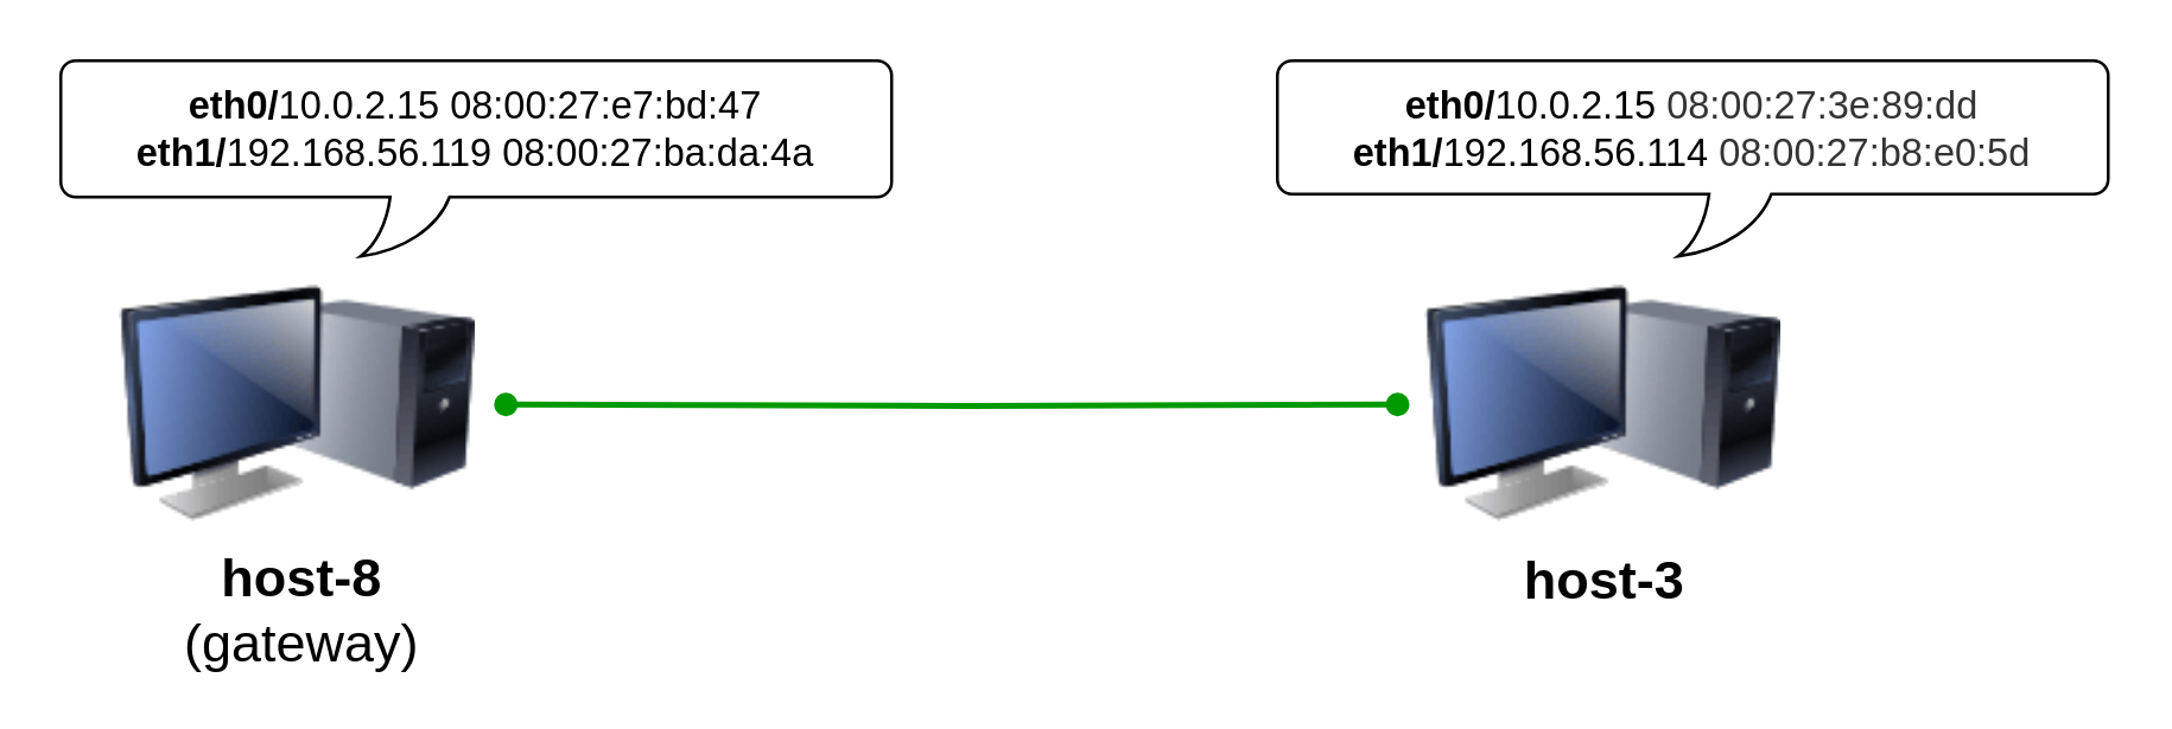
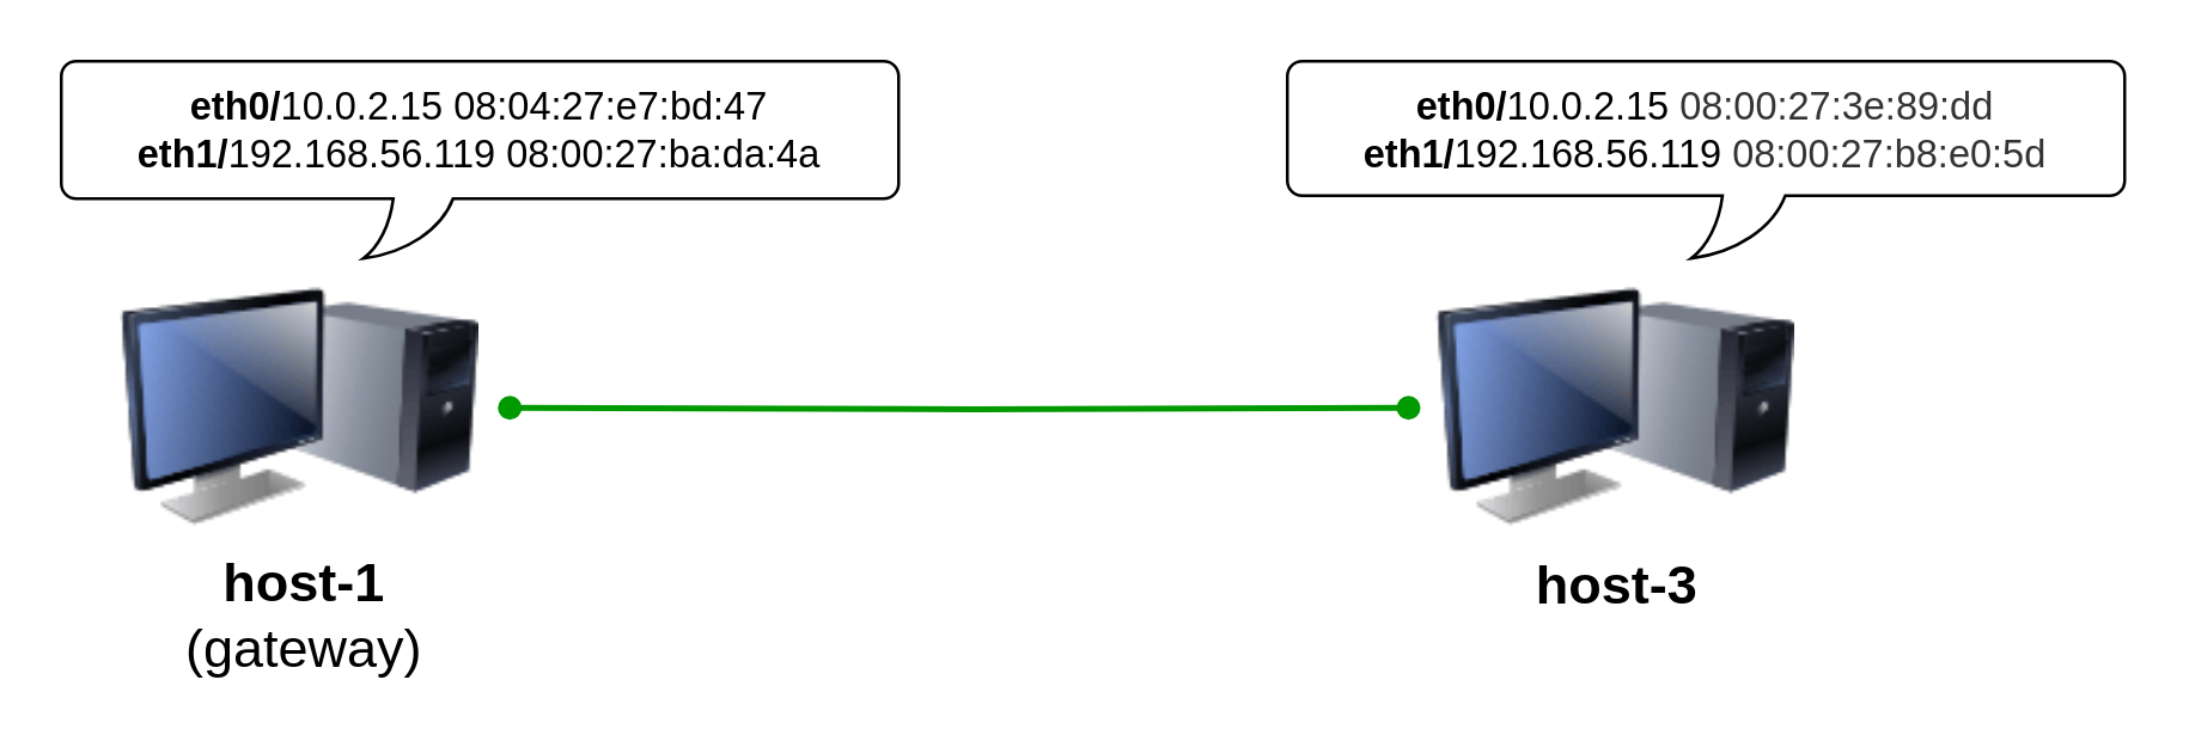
- <mxCell id="7" value="&lt;font style=&quot;font-size: 13px&quot;&gt;&lt;b&gt;eth0/&lt;/b&gt;10.0.2.15 08:00:27:e7:bd:47&lt;br&gt;&lt;b&gt;eth1/&lt;/b&gt;192.168.56.119 08:00:27:ba:da:4a&lt;br&gt;&lt;/font&gt;" style="whiteSpace=wrap;html=1;shape=mxgraph.basic.roundRectCallout;dx=121;dy=20;size=5;boundedLbl=1;" parent="1" vertex="1"><mxGeometry x="20" y="20" width="280" height="66" as="geometry" /></mxCell>
+ <mxCell id="7" value="&lt;font style=&quot;font-size: 13px&quot;&gt;&lt;b&gt;eth0/&lt;/b&gt;10.0.2.15 08:04:27:e7:bd:47&lt;br&gt;&lt;b&gt;eth1/&lt;/b&gt;192.168.56.119 08:00:27:ba:da:4a&lt;br&gt;&lt;/font&gt;" style="whiteSpace=wrap;html=1;shape=mxgraph.basic.roundRectCallout;dx=121;dy=20;size=5;boundedLbl=1;" parent="1" vertex="1"><mxGeometry x="20" y="20" width="280" height="66" as="geometry" /></mxCell>
- <mxCell id="8" value="&lt;font&gt;&lt;b style=&quot;font-size: 13px&quot;&gt;eth0/&lt;/b&gt;&lt;span style=&quot;font-size: 13px&quot;&gt;10.0.2.15&amp;nbsp;&lt;/span&gt;&lt;span style=&quot;color: rgb(51 , 51 , 51)&quot;&gt;&lt;font style=&quot;font-size: 13px&quot;&gt;08:00:27:3e:89:dd&lt;/font&gt;&lt;/span&gt;&lt;br&gt;&lt;b style=&quot;font-size: 13px&quot;&gt;eth1/&lt;/b&gt;&lt;span style=&quot;font-size: 13px&quot;&gt;192.168.56.114&amp;nbsp;&lt;/span&gt;&lt;span style=&quot;color: rgb(51 , 51 , 51)&quot;&gt;&lt;font style=&quot;font-size: 13px&quot;&gt;08:00:27:b8:e0:5d&lt;/font&gt;&lt;/span&gt;&lt;br&gt;&lt;/font&gt;" style="whiteSpace=wrap;html=1;shape=mxgraph.basic.roundRectCallout;dx=156;dy=21;size=5;boundedLbl=1;" vertex="1" parent="1"><mxGeometry x="430" y="20" width="280" height="66" as="geometry" /></mxCell>
+ <mxCell id="8" value="&lt;font&gt;&lt;b style=&quot;font-size: 13px&quot;&gt;eth0/&lt;/b&gt;&lt;span style=&quot;font-size: 13px&quot;&gt;10.0.2.15&amp;nbsp;&lt;/span&gt;&lt;span style=&quot;color: rgb(51 , 51 , 51)&quot;&gt;&lt;font style=&quot;font-size: 13px&quot;&gt;08:00:27:3e:89:dd&lt;/font&gt;&lt;/span&gt;&lt;br&gt;&lt;b style=&quot;font-size: 13px&quot;&gt;eth1/&lt;/b&gt;&lt;span style=&quot;font-size: 13px&quot;&gt;192.168.56.119&amp;nbsp;&lt;/span&gt;&lt;span style=&quot;color: rgb(51 , 51 , 51)&quot;&gt;&lt;font style=&quot;font-size: 13px&quot;&gt;08:00:27:b8:e0:5d&lt;/font&gt;&lt;/span&gt;&lt;br&gt;&lt;/font&gt;" style="whiteSpace=wrap;html=1;shape=mxgraph.basic.roundRectCallout;dx=156;dy=21;size=5;boundedLbl=1;" vertex="1" parent="1"><mxGeometry x="430" y="20" width="280" height="66" as="geometry" /></mxCell>
- <mxCell id="5" value="&lt;font style=&quot;font-size: 18px&quot;&gt;&lt;b&gt;host-8&lt;/b&gt;&lt;br&gt;(gateway)&lt;br&gt;&lt;/font&gt;" style="text;html=1;align=center;verticalAlign=middle;resizable=0;points=[];autosize=1;" parent="1" vertex="1"><mxGeometry x="56" y="188" width="89" height="36" as="geometry" /></mxCell>
+ <mxCell id="5" value="&lt;font style=&quot;font-size: 18px&quot;&gt;&lt;b&gt;host-1&lt;/b&gt;&lt;br&gt;(gateway)&lt;br&gt;&lt;/font&gt;" style="text;html=1;align=center;verticalAlign=middle;resizable=0;points=[];autosize=1;" parent="1" vertex="1"><mxGeometry x="56" y="188" width="89" height="36" as="geometry" /></mxCell>
